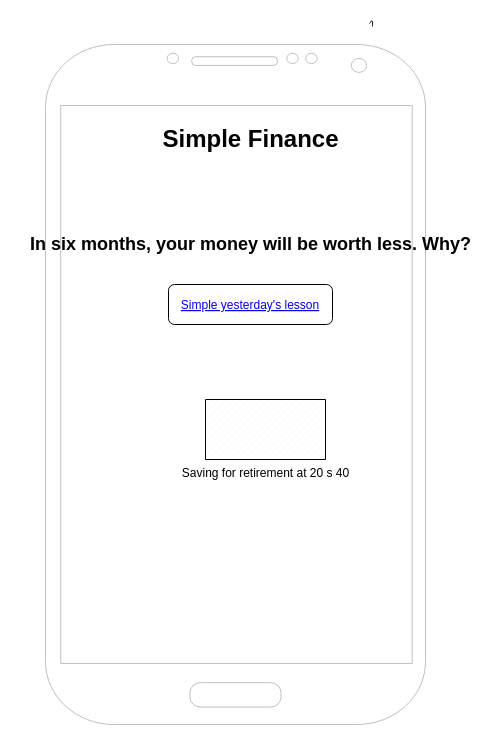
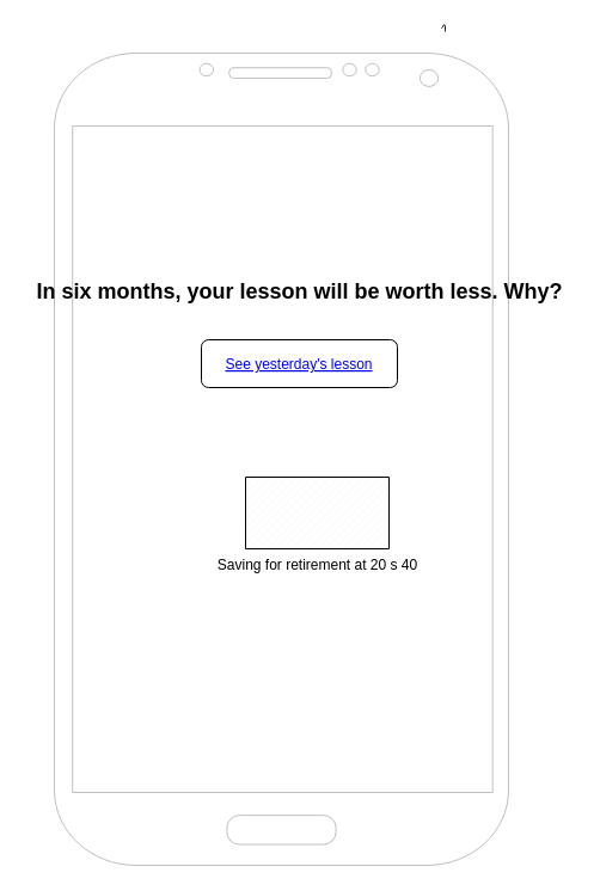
- <mxCell id="4" value="&lt;h1&gt;Simple Finance&lt;/h1&gt;" style="text;html=1;resizable=0;autosize=1;align=center;verticalAlign=middle;points=[];fillColor=none;strokeColor=none;rounded=0;" vertex="1" parent="1"><mxGeometry x="150" y="104" width="200" height="70" as="geometry" /></mxCell>
- <mxCell id="5" value="&lt;h2&gt;In six months, your money will be worth less. Why?&lt;/h2&gt;" style="text;html=1;resizable=0;autosize=1;align=center;verticalAlign=middle;points=[];fillColor=none;strokeColor=none;rounded=0;textDirection=ltr;" vertex="1" parent="1"><mxGeometry x="20" y="214" width="460" height="60" as="geometry" /></mxCell>
+ <mxCell id="5" value="&lt;h2&gt;In six months, your lesson will be worth less. Why?&lt;/h2&gt;" style="text;html=1;resizable=0;autosize=1;align=center;verticalAlign=middle;points=[];fillColor=none;strokeColor=none;rounded=0;textDirection=ltr;" vertex="1" parent="1"><mxGeometry x="20" y="214" width="460" height="60" as="geometry" /></mxCell>
- <mxCell id="7" value="Simple yesterday's lesson" style="fontColor=#0000EE;fontStyle=4;rounded=1;overflow=hidden;spacing=10;" vertex="1" parent="1"><mxGeometry x="168" y="284" width="164" height="40" as="geometry" /></mxCell>
+ <mxCell id="7" value="See yesterday's lesson" style="fontColor=#0000EE;fontStyle=4;rounded=1;overflow=hidden;spacing=10;" vertex="1" parent="1"><mxGeometry x="168" y="284" width="164" height="40" as="geometry" /></mxCell>
